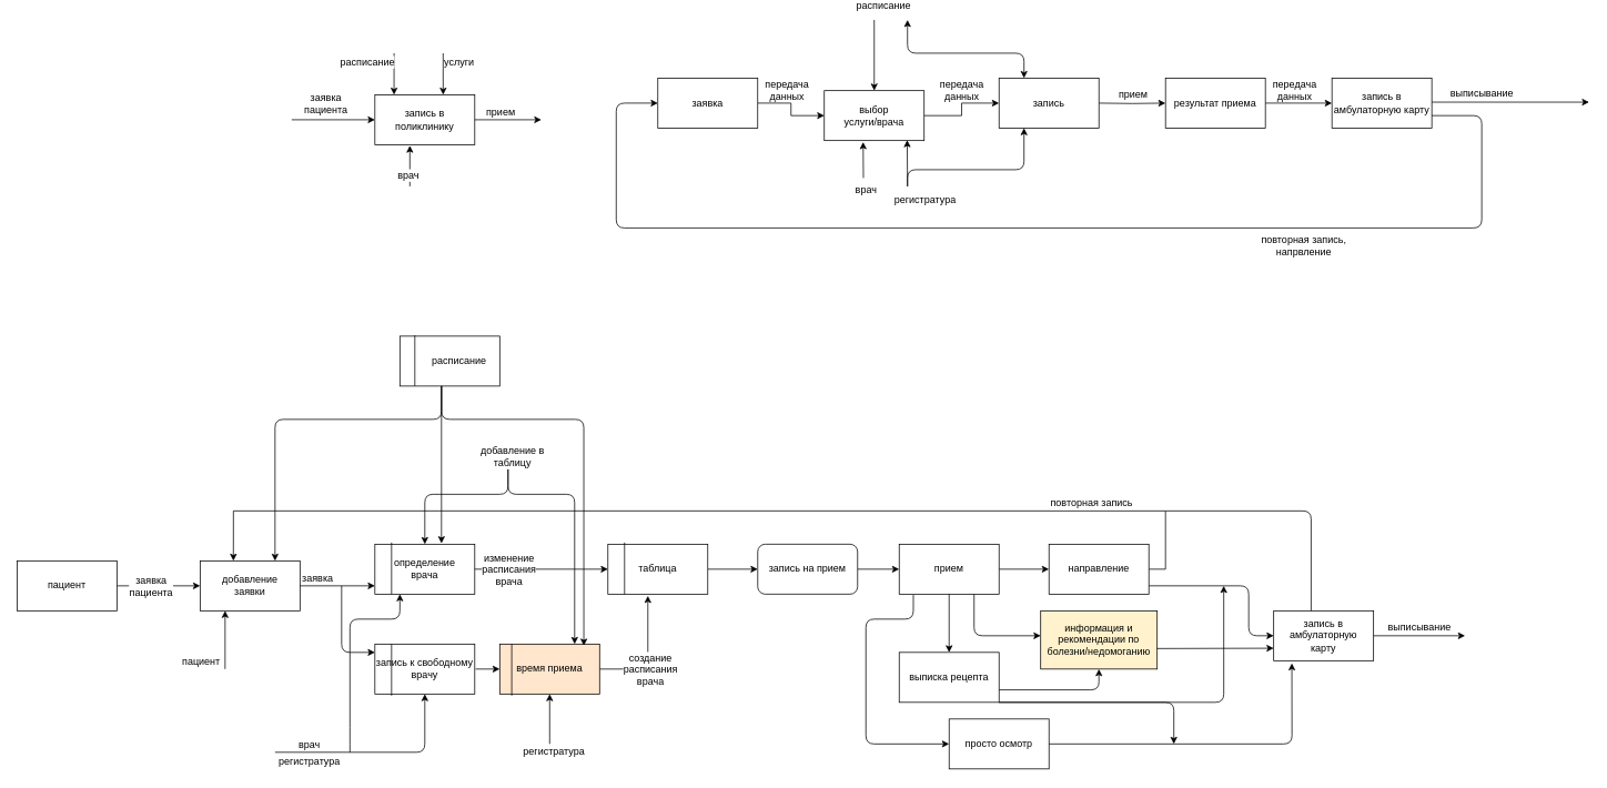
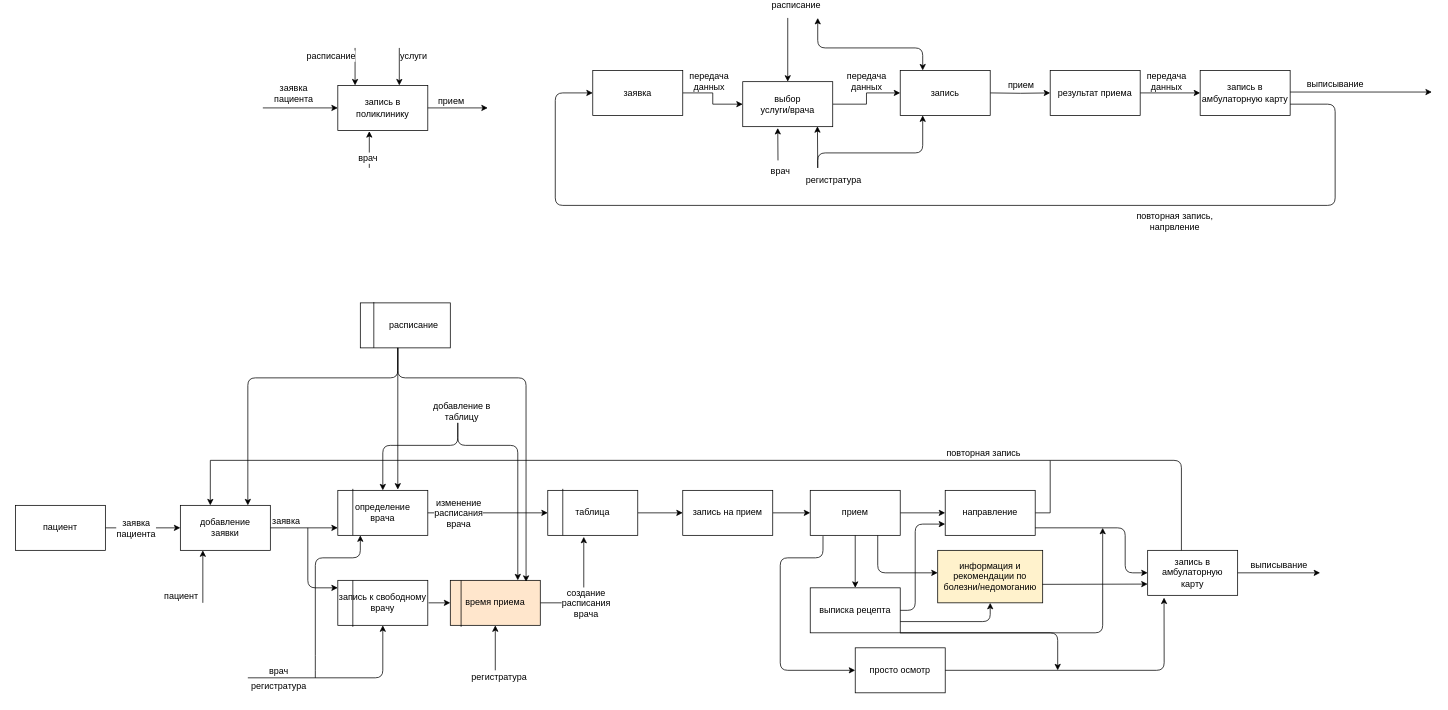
- <mxCell id="26" value="запись на прием" style="whiteSpace=wrap;html=1;rounded=1;" vertex="1" parent="1"><mxGeometry x="910" y="650" width="120" height="60" as="geometry" /></mxCell>
+ <mxCell id="26" value="запись на прием" style="rounded=0;whiteSpace=wrap;html=1;" vertex="1" parent="1"><mxGeometry x="910" y="650" width="120" height="60" as="geometry" /></mxCell>
+ <mxCell id="36" value="" style="endArrow=classic;html=1;exitX=1;exitY=0.5;exitDx=0;exitDy=0;entryX=0;entryY=0.75;entryDx=0;entryDy=0;" edge="1" parent="1" source="33" target="31"><mxGeometry width="50" height="50" relative="1" as="geometry"><mxPoint x="1250" y="760" as="sourcePoint" /><mxPoint x="1300" y="710" as="targetPoint" /><Array as="points"><mxPoint x="1220" y="810" /><mxPoint x="1220" y="695" /></Array></mxGeometry></mxCell>
